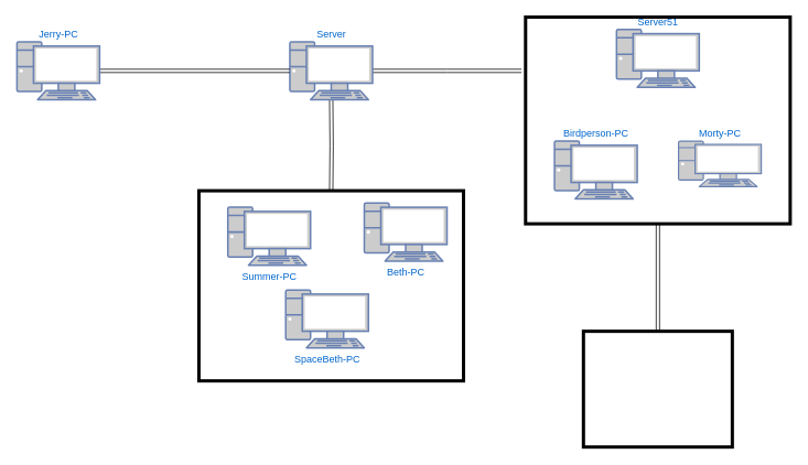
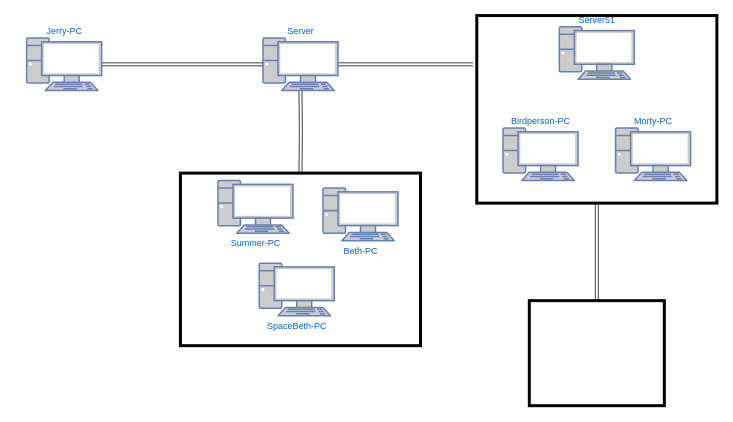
- <mxCell id="10" value="&lt;div&gt;Jerry-PC&lt;/div&gt;" style="fontColor=#0066CC;verticalAlign=bottom;verticalLabelPosition=top;labelPosition=center;align=center;html=1;outlineConnect=0;fillColor=#CCCCCC;strokeColor=#6881B3;gradientColor=none;gradientDirection=north;strokeWidth=2;shape=mxgraph.networks.pc;" vertex="1" parent="1"><mxGeometry x="20" y="50" width="100" height="70" as="geometry" /></mxCell>
+ <mxCell id="10" value="&lt;div&gt;Jerry-PC&lt;/div&gt;" style="fontColor=#0066CC;verticalAlign=bottom;verticalLabelPosition=top;labelPosition=center;align=center;html=1;outlineConnect=0;fillColor=#CCCCCC;strokeColor=#6881B3;gradientColor=none;gradientDirection=north;strokeWidth=2;shape=mxgraph.networks.pc;" vertex="1" parent="1"><mxGeometry x="35" y="50" width="100" height="70" as="geometry" /></mxCell>
- <mxCell id="14" value="&lt;div&gt;Morty-PC&lt;/div&gt;" style="fontColor=#0066CC;verticalAlign=bottom;verticalLabelPosition=top;labelPosition=center;align=center;html=1;outlineConnect=0;fillColor=#CCCCCC;strokeColor=#6881B3;gradientColor=none;gradientDirection=north;strokeWidth=2;shape=mxgraph.networks.pc;" vertex="1" parent="1"><mxGeometry x="820" y="170" width="100" height="55" as="geometry" /></mxCell>
+ <mxCell id="14" value="&lt;div&gt;Morty-PC&lt;/div&gt;" style="fontColor=#0066CC;verticalAlign=bottom;verticalLabelPosition=top;labelPosition=center;align=center;html=1;outlineConnect=0;fillColor=#CCCCCC;strokeColor=#6881B3;gradientColor=none;gradientDirection=north;strokeWidth=2;shape=mxgraph.networks.pc;" vertex="1" parent="1"><mxGeometry x="820" y="170" width="100" height="70" as="geometry" /></mxCell>
- <mxCell id="12" value="Beth-PC" style="fontColor=#0066CC;verticalAlign=top;verticalLabelPosition=bottom;labelPosition=center;align=center;html=1;outlineConnect=0;fillColor=#CCCCCC;strokeColor=#6881B3;gradientColor=none;gradientDirection=north;strokeWidth=2;shape=mxgraph.networks.pc;" vertex="1" parent="1"><mxGeometry x="440" y="245" width="100" height="70" as="geometry" /></mxCell>
+ <mxCell id="12" value="Beth-PC" style="fontColor=#0066CC;verticalAlign=top;verticalLabelPosition=bottom;labelPosition=center;align=center;html=1;outlineConnect=0;fillColor=#CCCCCC;strokeColor=#6881B3;gradientColor=none;gradientDirection=north;strokeWidth=2;shape=mxgraph.networks.pc;" vertex="1" parent="1"><mxGeometry x="430" y="250" width="100" height="70" as="geometry" /></mxCell>
- <mxCell id="11" value="&lt;div&gt;Summer-PC&lt;/div&gt;" style="fontColor=#0066CC;verticalAlign=top;verticalLabelPosition=bottom;labelPosition=center;align=center;html=1;outlineConnect=0;fillColor=#CCCCCC;strokeColor=#6881B3;gradientColor=none;gradientDirection=north;strokeWidth=2;shape=mxgraph.networks.pc;" vertex="1" parent="1"><mxGeometry x="275" y="250" width="100" height="70" as="geometry" /></mxCell>
+ <mxCell id="11" value="&lt;div&gt;Summer-PC&lt;/div&gt;" style="fontColor=#0066CC;verticalAlign=top;verticalLabelPosition=bottom;labelPosition=center;align=center;html=1;outlineConnect=0;fillColor=#CCCCCC;strokeColor=#6881B3;gradientColor=none;gradientDirection=north;strokeWidth=2;shape=mxgraph.networks.pc;" vertex="1" parent="1"><mxGeometry x="290" y="240" width="100" height="70" as="geometry" /></mxCell>
